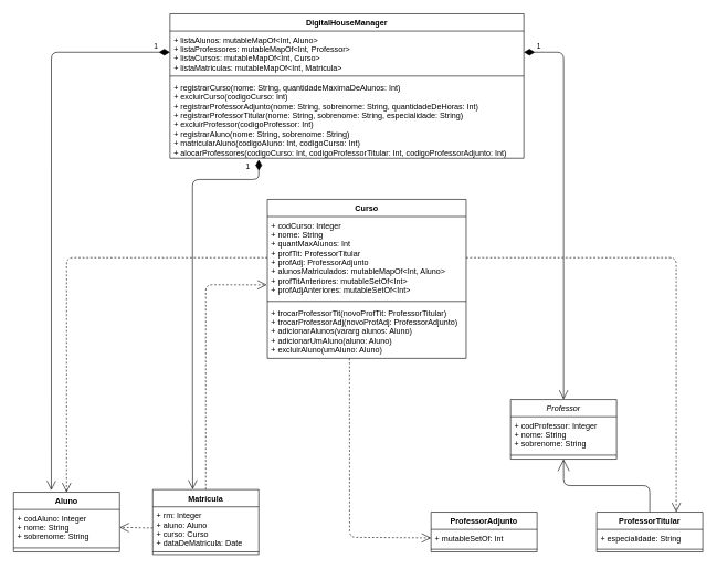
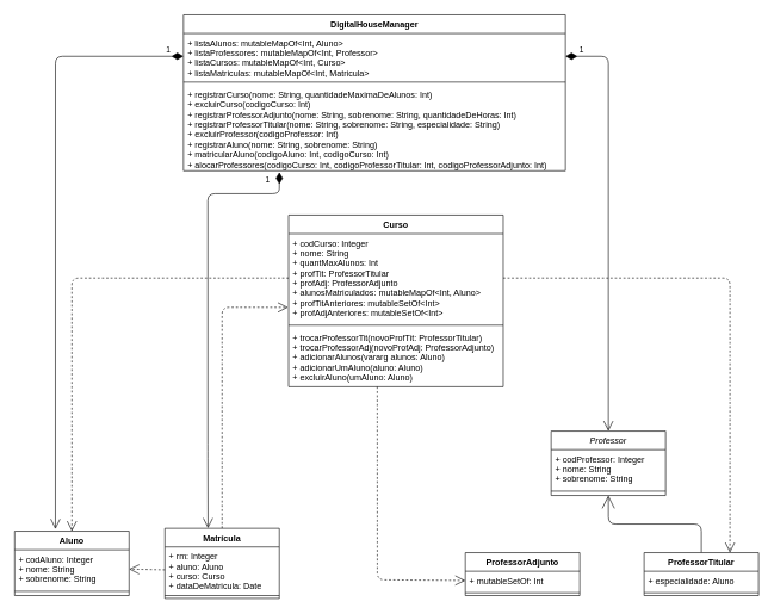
- <mxCell id="29" value="+ especialidade: String" style="text;strokeColor=none;fillColor=none;align=left;verticalAlign=top;spacingLeft=4;spacingRight=4;overflow=hidden;rotatable=0;points=[[0,0.5],[1,0.5]];portConstraint=eastwest;" parent="28" vertex="1"><mxGeometry y="26" width="160" height="26" as="geometry" /></mxCell>
+ <mxCell id="29" value="+ especialidade: Aluno" style="text;strokeColor=none;fillColor=none;align=left;verticalAlign=top;spacingLeft=4;spacingRight=4;overflow=hidden;rotatable=0;points=[[0,0.5],[1,0.5]];portConstraint=eastwest;" parent="28" vertex="1"><mxGeometry y="26" width="160" height="26" as="geometry" /></mxCell>
